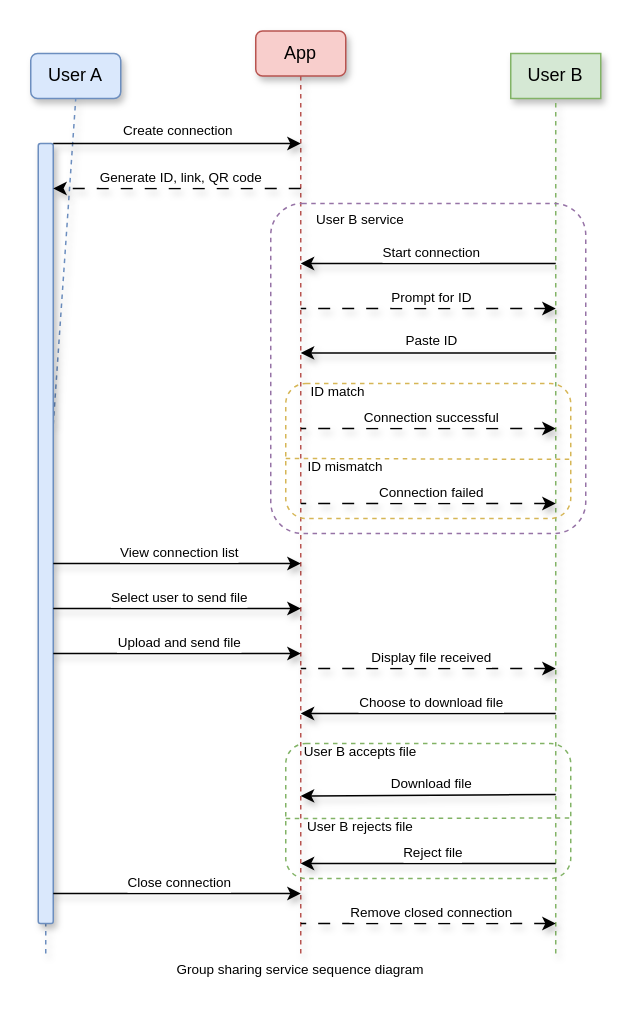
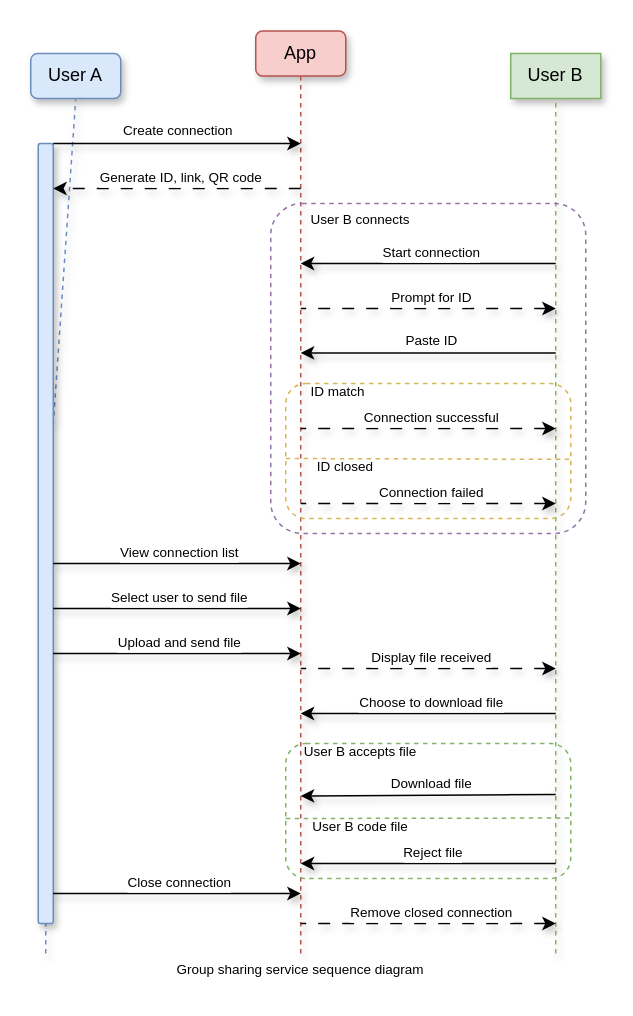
- <mxCell id="15" value="&lt;font style=&quot;font-size: 9px;&quot;&gt;User B service&lt;/font&gt;" style="text;html=1;align=center;verticalAlign=middle;whiteSpace=wrap;rounded=0;fontFamily=Helvetica;fontSize=12;fontColor=default;" parent="1" vertex="1"><mxGeometry x="200" y="135" width="80" height="20" as="geometry" /></mxCell>
+ <mxCell id="15" value="&lt;font style=&quot;font-size: 9px;&quot;&gt;User B connects&lt;/font&gt;" style="text;html=1;align=center;verticalAlign=middle;whiteSpace=wrap;rounded=0;fontFamily=Helvetica;fontSize=12;fontColor=default;" parent="1" vertex="1"><mxGeometry x="200" y="135" width="80" height="20" as="geometry" /></mxCell>
- <mxCell id="27" value="&lt;font style=&quot;font-size: 9px;&quot;&gt;ID mismatch&lt;/font&gt;" style="text;html=1;align=center;verticalAlign=middle;whiteSpace=wrap;rounded=0;fontFamily=Helvetica;fontSize=12;fontColor=default;" parent="1" vertex="1"><mxGeometry x="200" y="305" width="60" height="10" as="geometry" /></mxCell>
+ <mxCell id="27" value="&lt;font style=&quot;font-size: 9px;&quot;&gt;ID closed&lt;/font&gt;" style="text;html=1;align=center;verticalAlign=middle;whiteSpace=wrap;rounded=0;fontFamily=Helvetica;fontSize=12;fontColor=default;" parent="1" vertex="1"><mxGeometry x="200" y="305" width="60" height="10" as="geometry" /></mxCell>
- <mxCell id="45" value="&lt;font style=&quot;font-size: 9px;&quot;&gt;User B rejects file&lt;/font&gt;" style="text;html=1;align=center;verticalAlign=middle;whiteSpace=wrap;rounded=0;fontFamily=Helvetica;fontSize=12;fontColor=default;" parent="1" vertex="1"><mxGeometry x="200" y="545" width="80" height="10" as="geometry" /></mxCell>
+ <mxCell id="45" value="&lt;font style=&quot;font-size: 9px;&quot;&gt;User B code file&lt;/font&gt;" style="text;html=1;align=center;verticalAlign=middle;whiteSpace=wrap;rounded=0;fontFamily=Helvetica;fontSize=12;fontColor=default;" parent="1" vertex="1"><mxGeometry x="200" y="545" width="80" height="10" as="geometry" /></mxCell>
